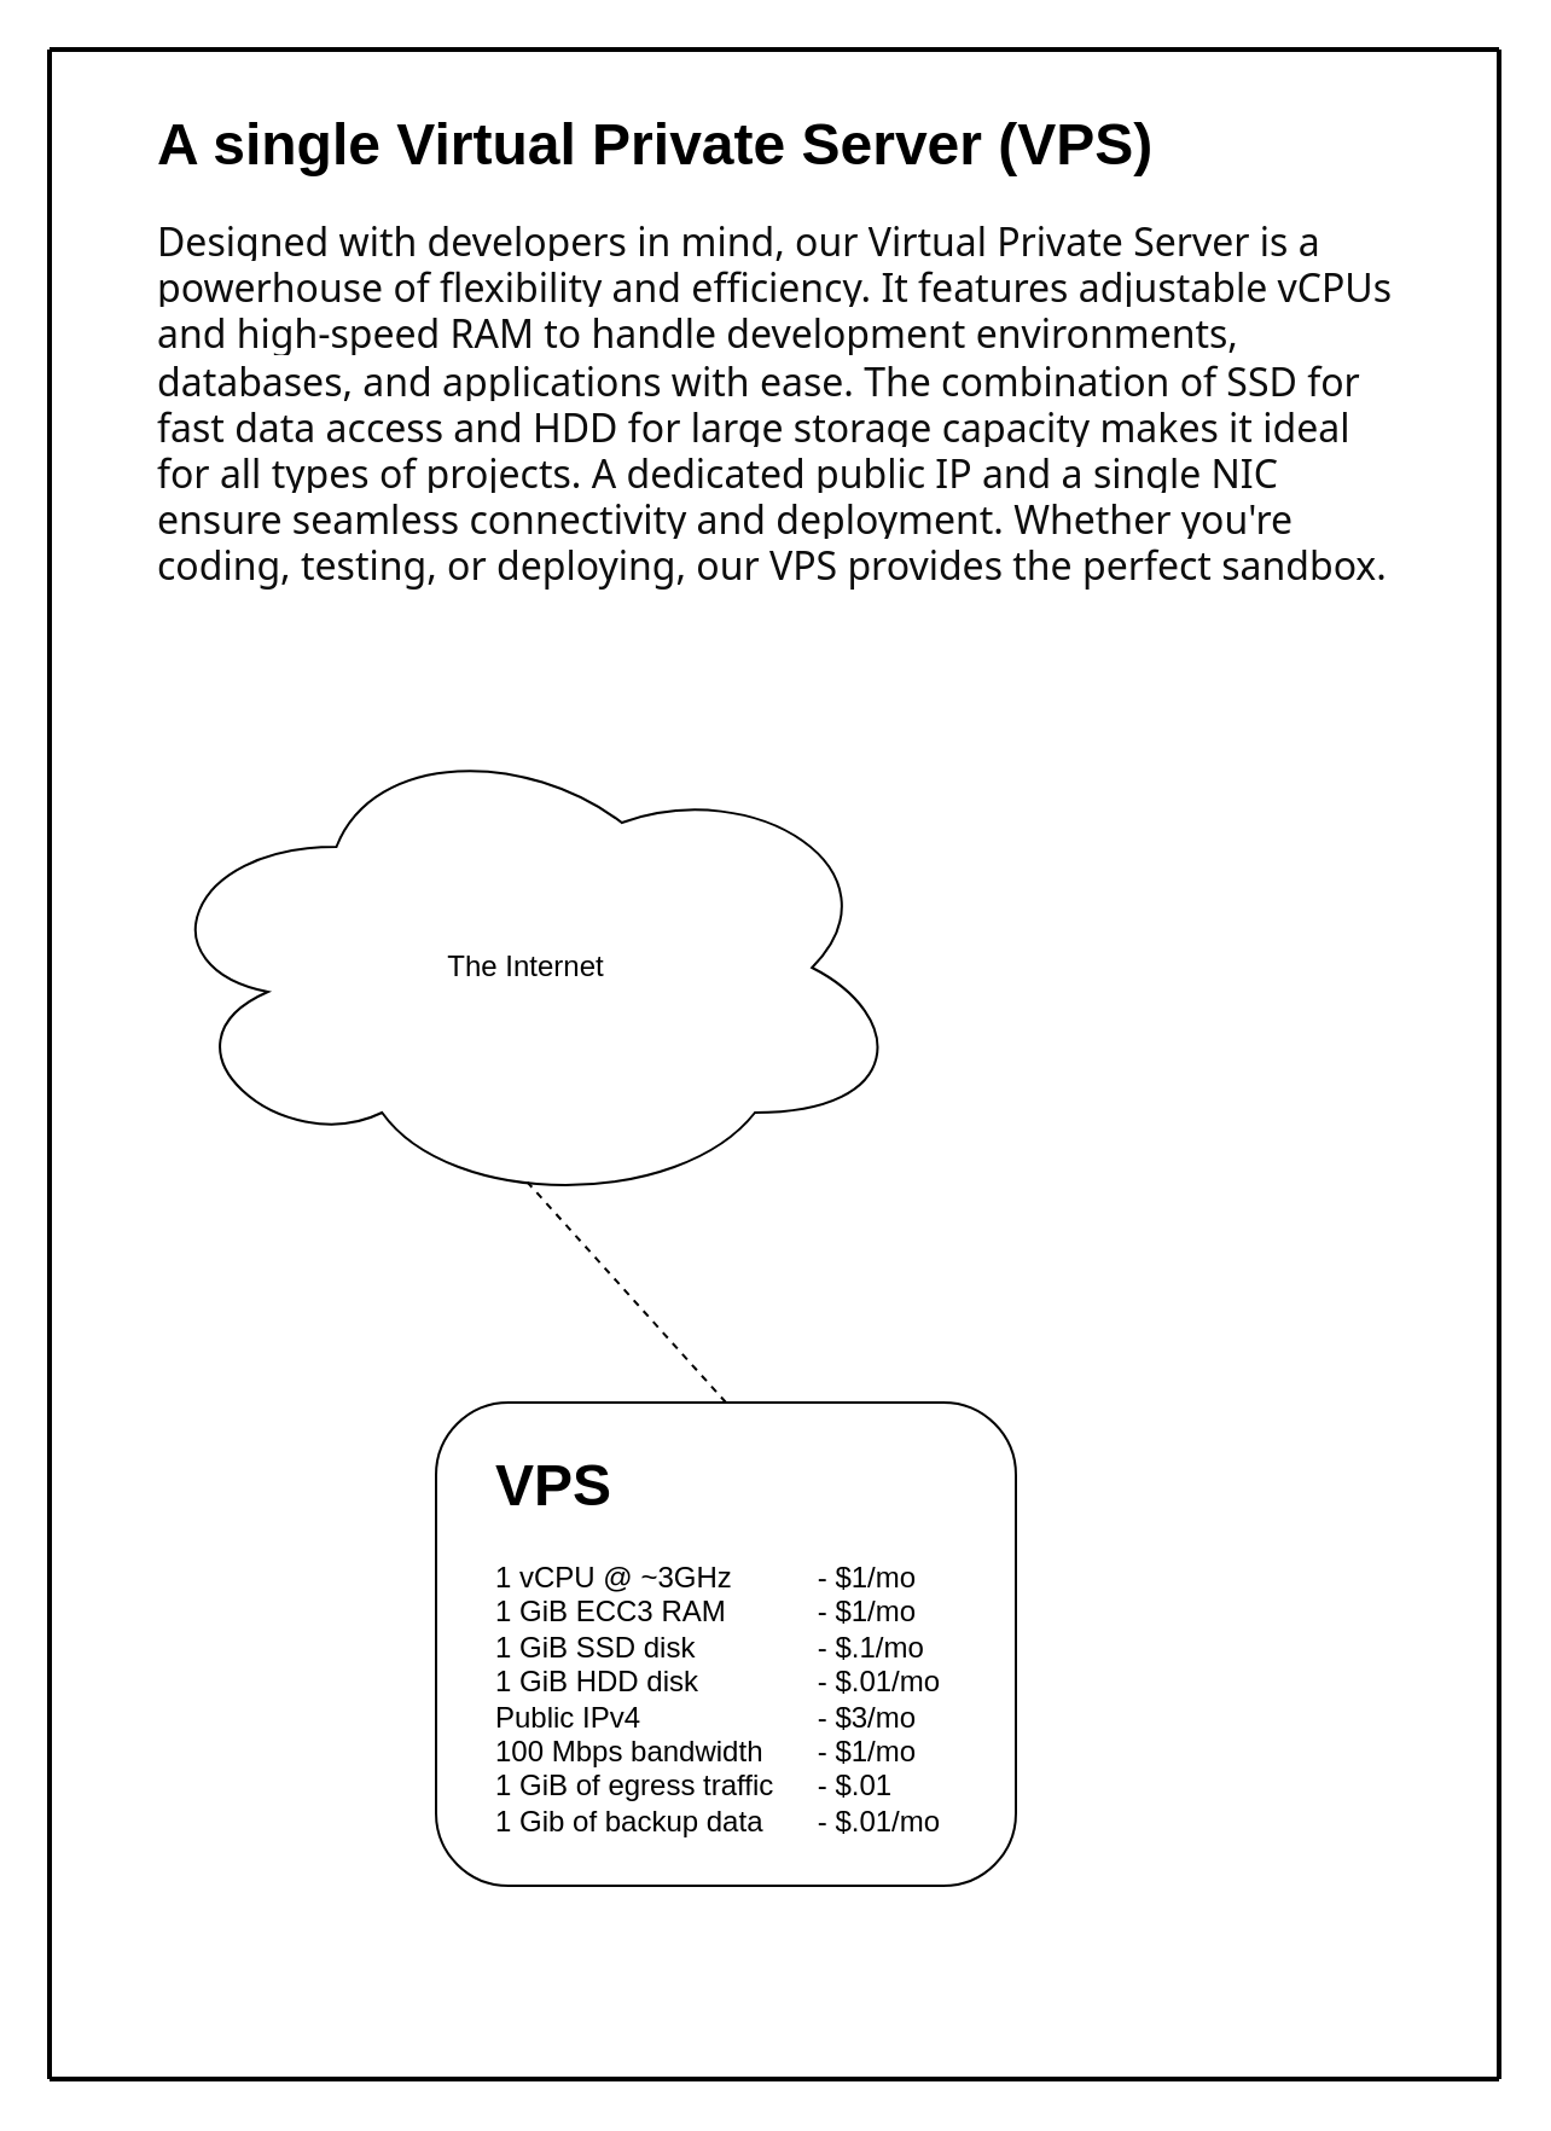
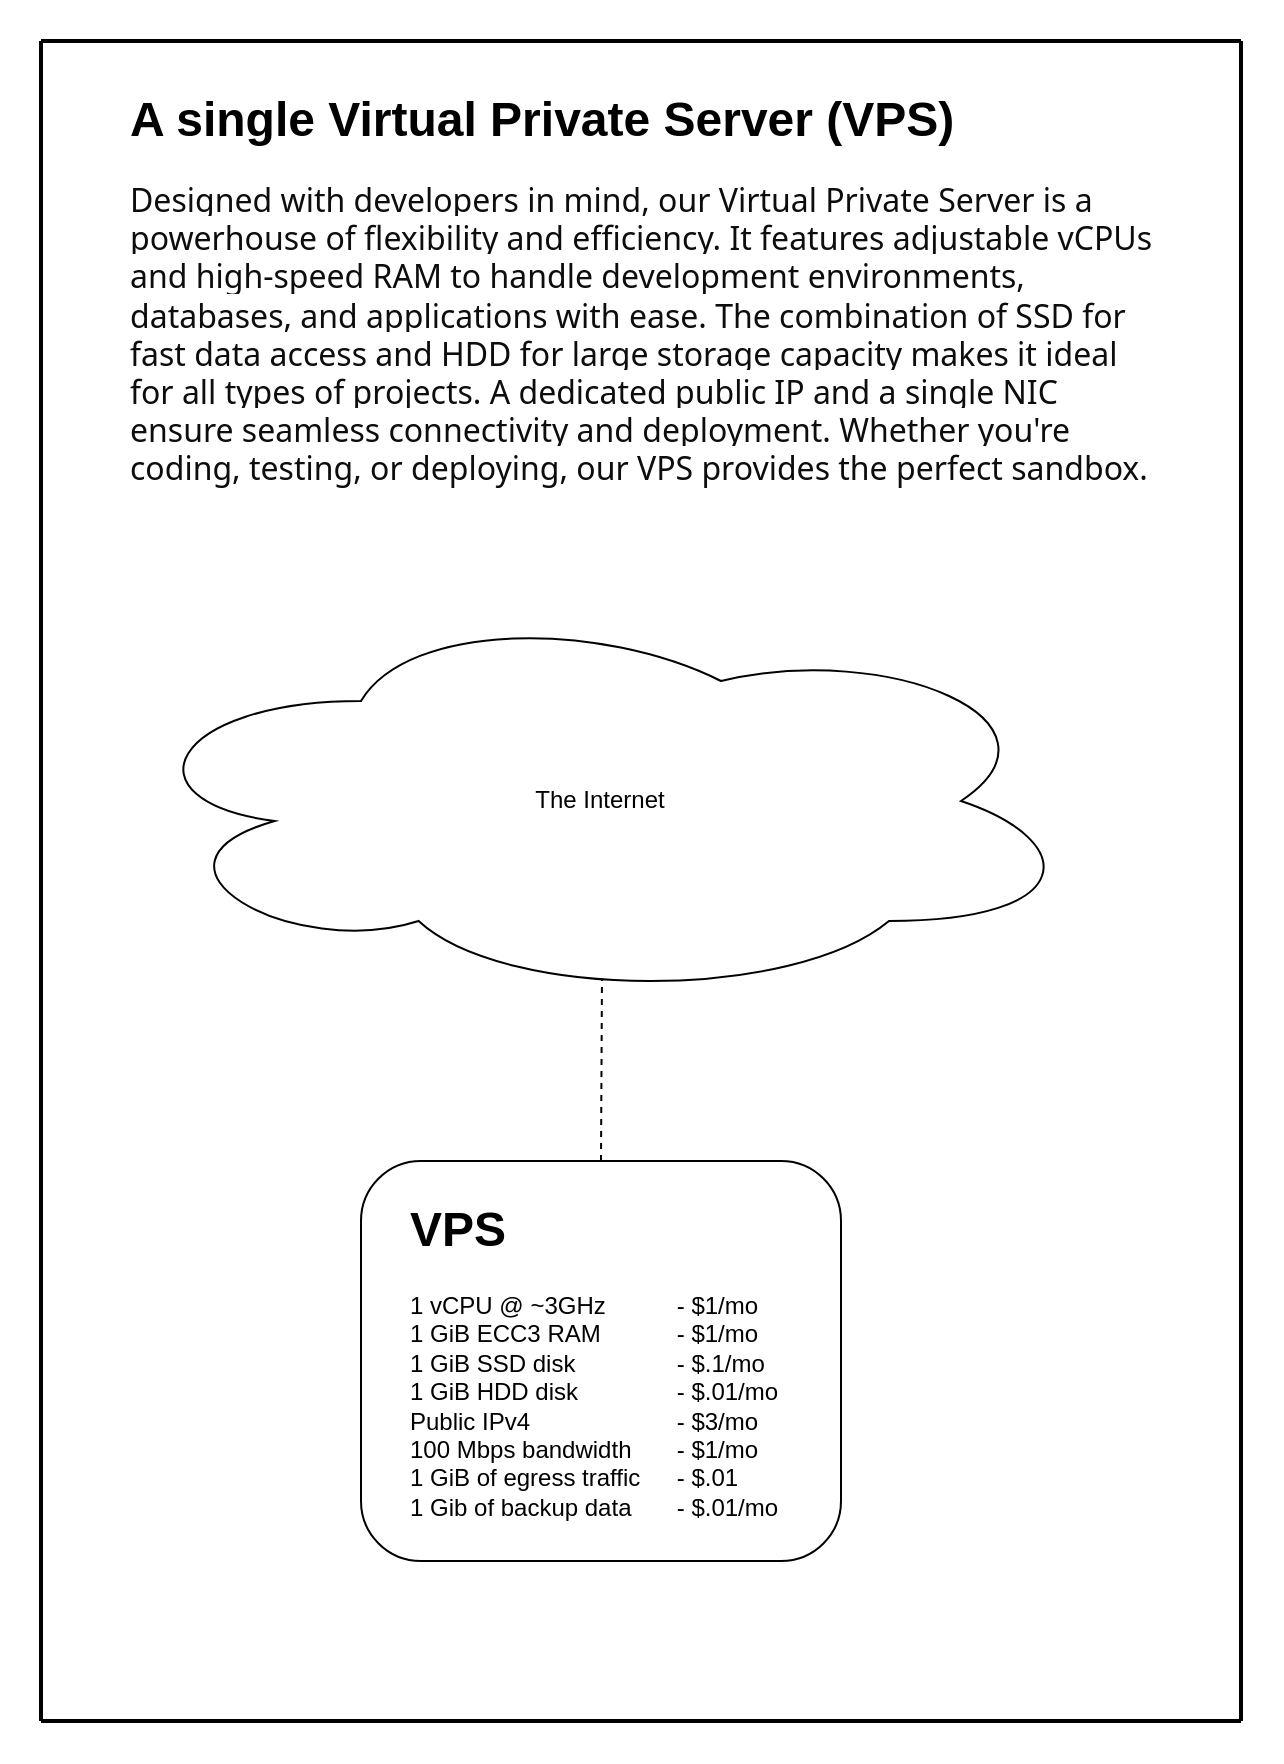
- <mxCell id="4" value="The Internet" style="ellipse;shape=cloud;whiteSpace=wrap;html=1;" vertex="1" parent="1"><mxGeometry x="60" y="300" width="315" height="200" as="geometry" /></mxCell>
+ <mxCell id="4" value="The Internet" style="ellipse;shape=cloud;whiteSpace=wrap;html=1;" vertex="1" parent="1"><mxGeometry x="60" y="300" width="480" height="200" as="geometry" /></mxCell>
